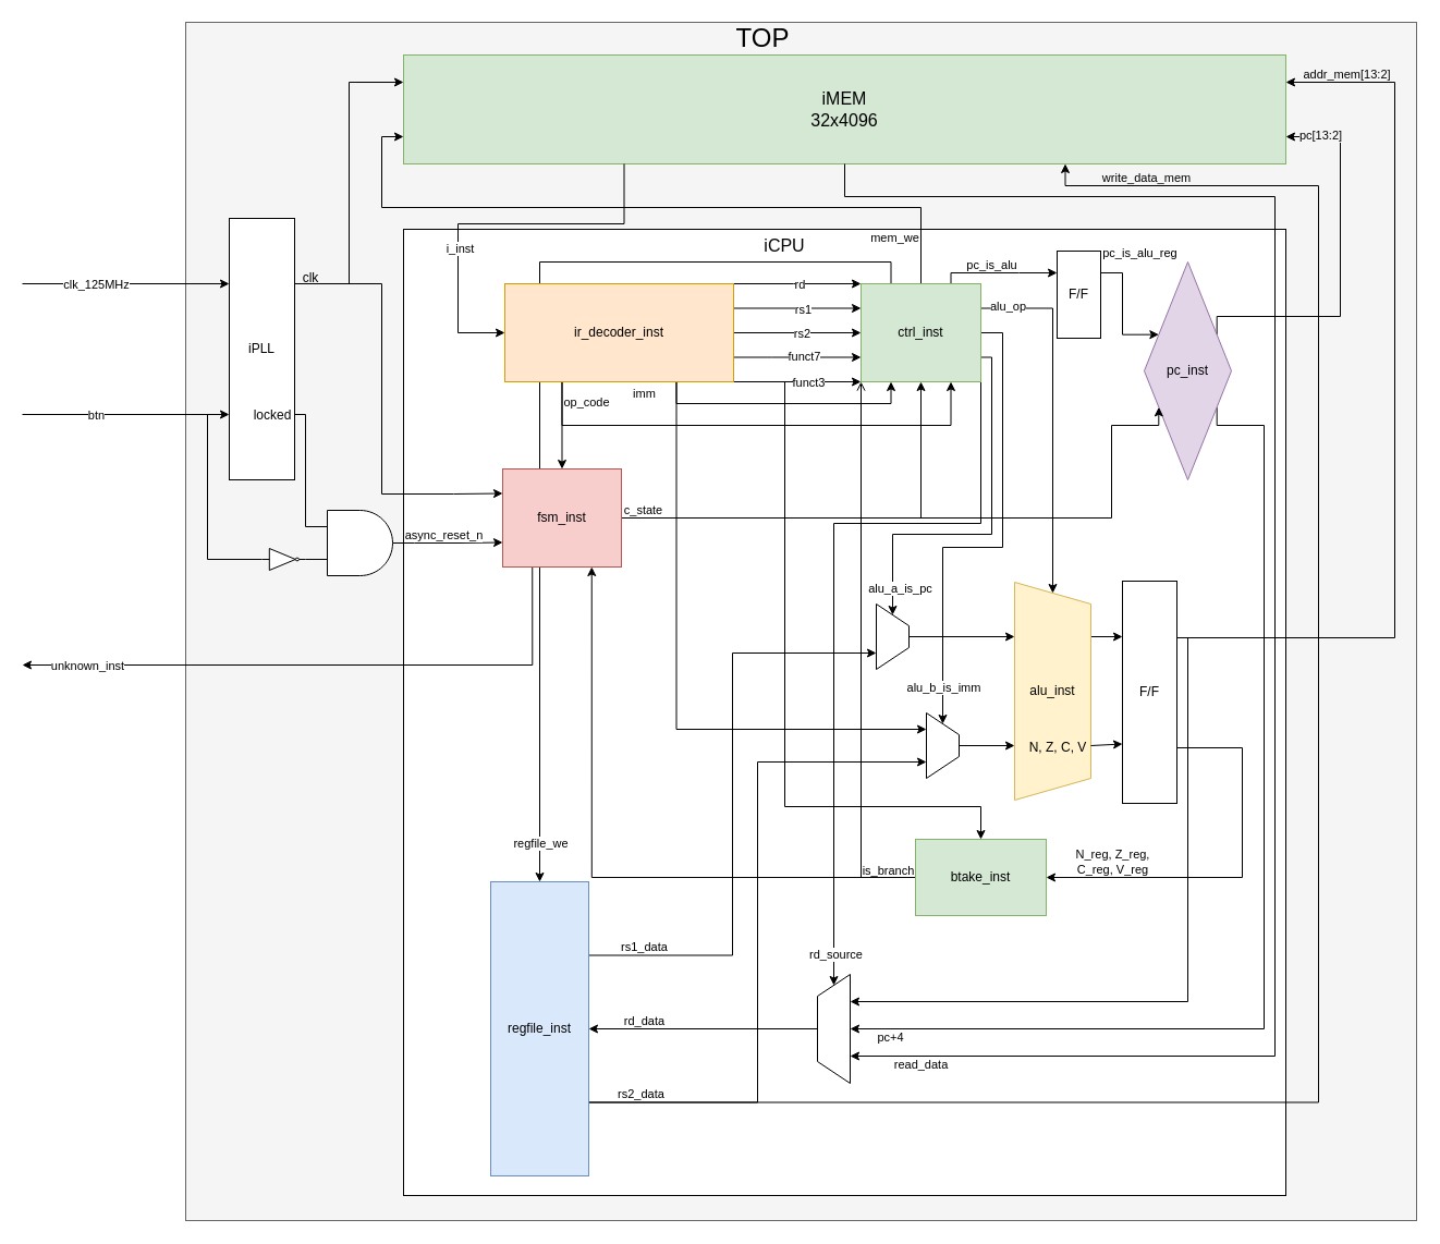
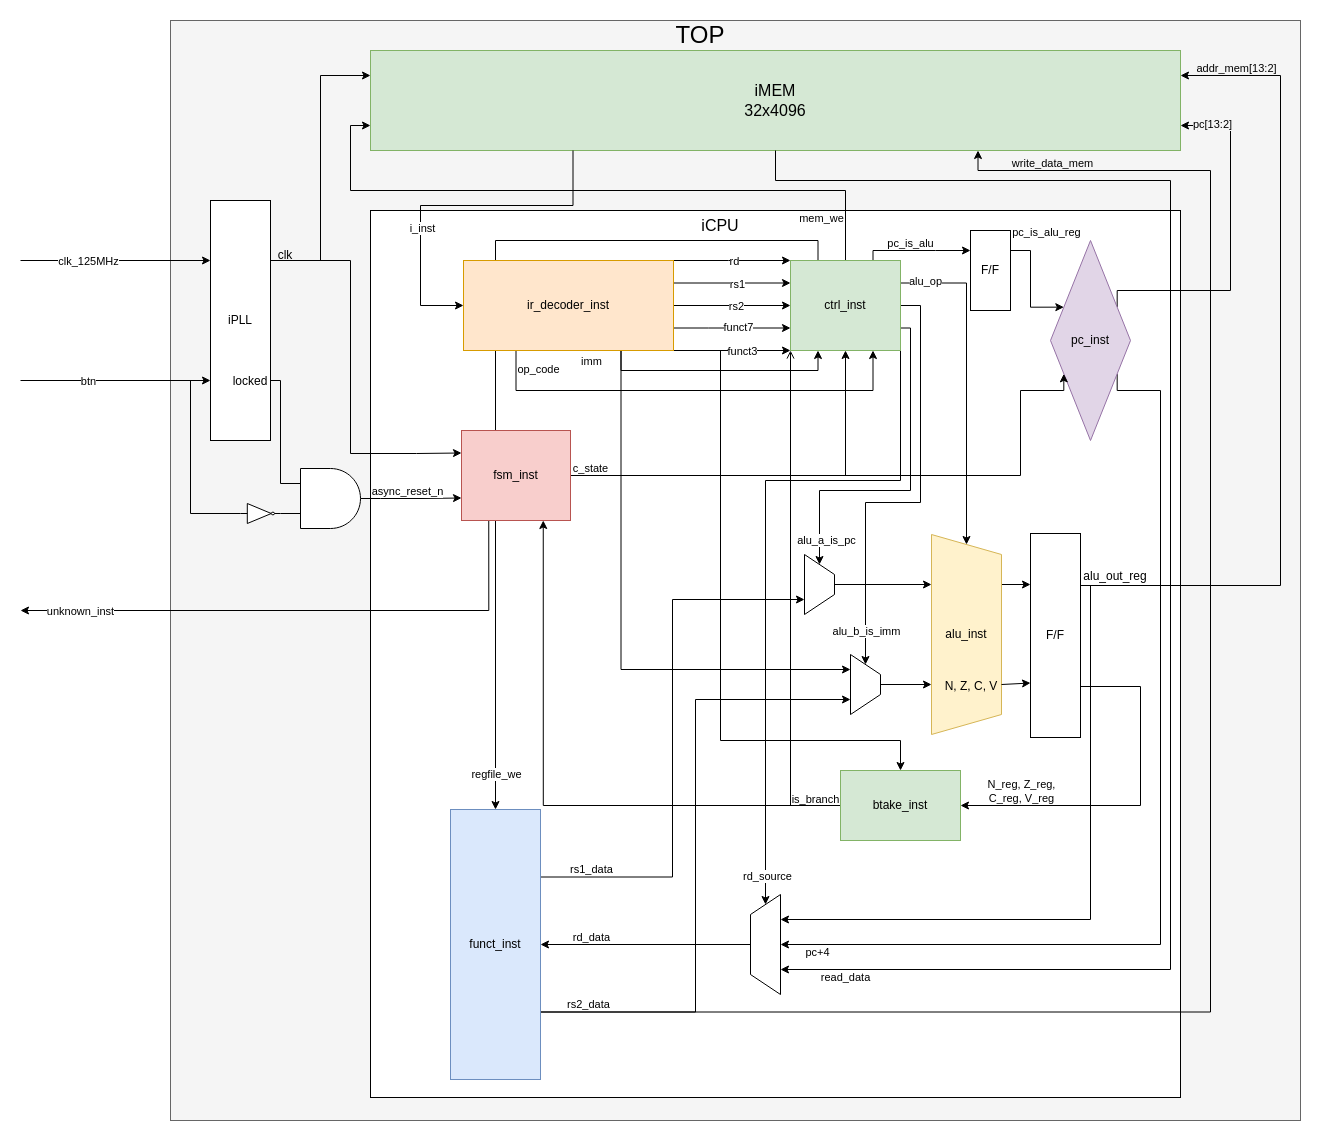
- <mxCell id="23" style="edgeStyle=orthogonalEdgeStyle;rounded=0;orthogonalLoop=1;jettySize=auto;html=1;exitX=0.25;exitY=1;exitDx=0;exitDy=0;entryX=0.5;entryY=0;entryDx=0;entryDy=0;" parent="1" source="75" target="79" edge="1"><mxGeometry relative="1" as="geometry" /></mxCell>
+ <mxCell id="86" value="alu_out_reg" style="text;html=1;align=center;verticalAlign=middle;whiteSpace=wrap;rounded=0;" parent="1" vertex="1"><mxGeometry x="1080" y="568" width="70" height="15" as="geometry" /></mxCell>
- <mxCell id="35" value="regfile_inst" style="rounded=0;whiteSpace=wrap;html=1;fillColor=#dae8fc;strokeColor=#6c8ebf;" parent="1" vertex="1"><mxGeometry x="450" y="809" width="90" height="270" as="geometry" /></mxCell>
+ <mxCell id="35" value="funct_inst" style="rounded=0;whiteSpace=wrap;html=1;fillColor=#dae8fc;strokeColor=#6c8ebf;" parent="1" vertex="1"><mxGeometry x="450" y="809" width="90" height="270" as="geometry" /></mxCell>
